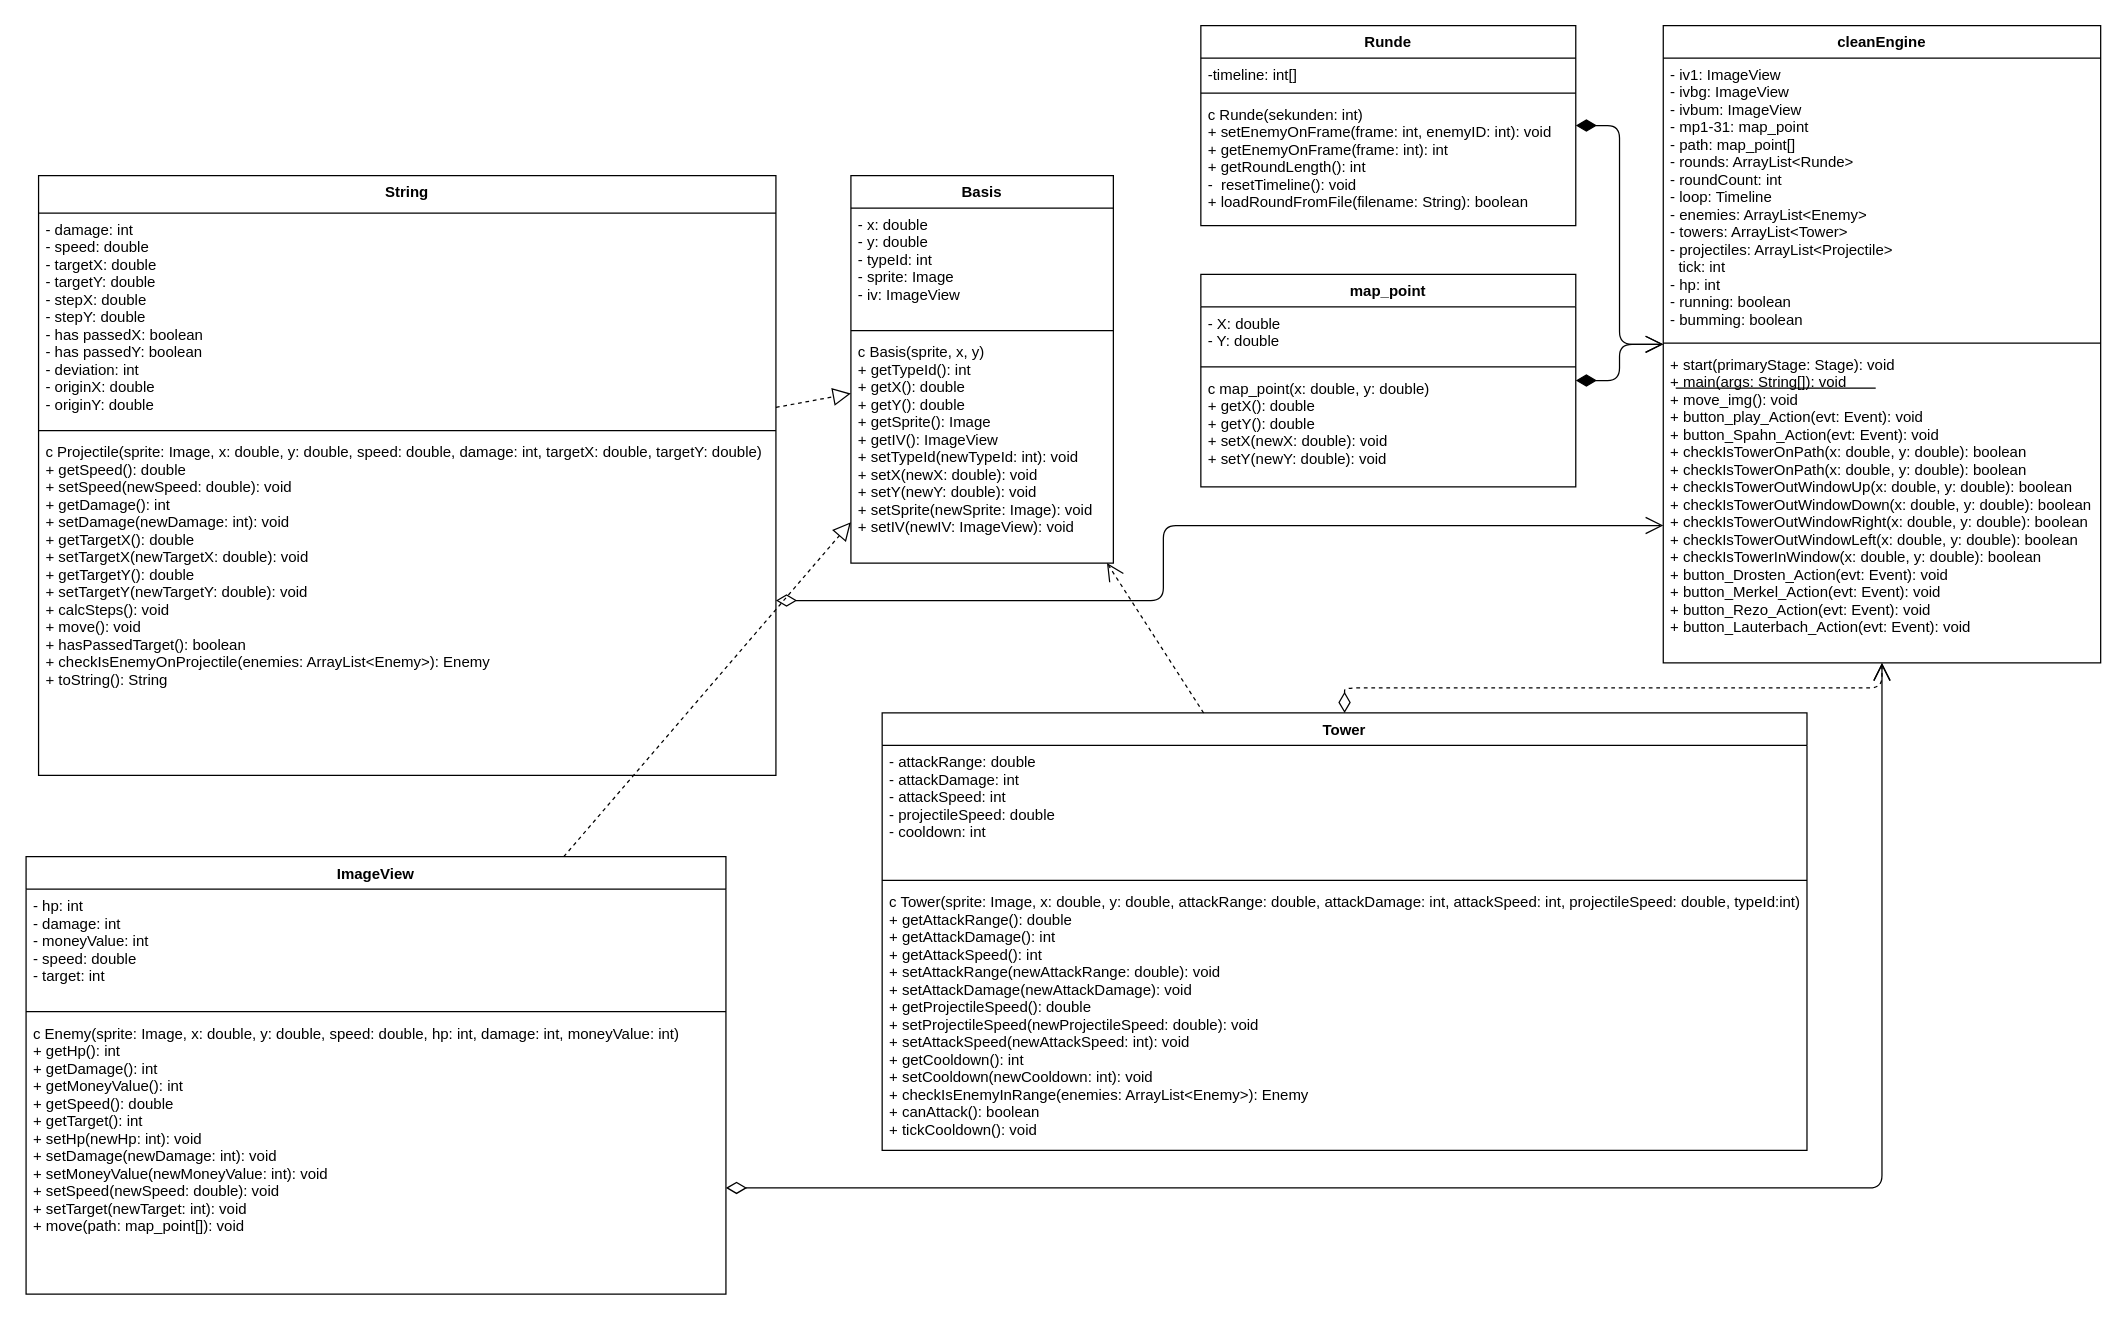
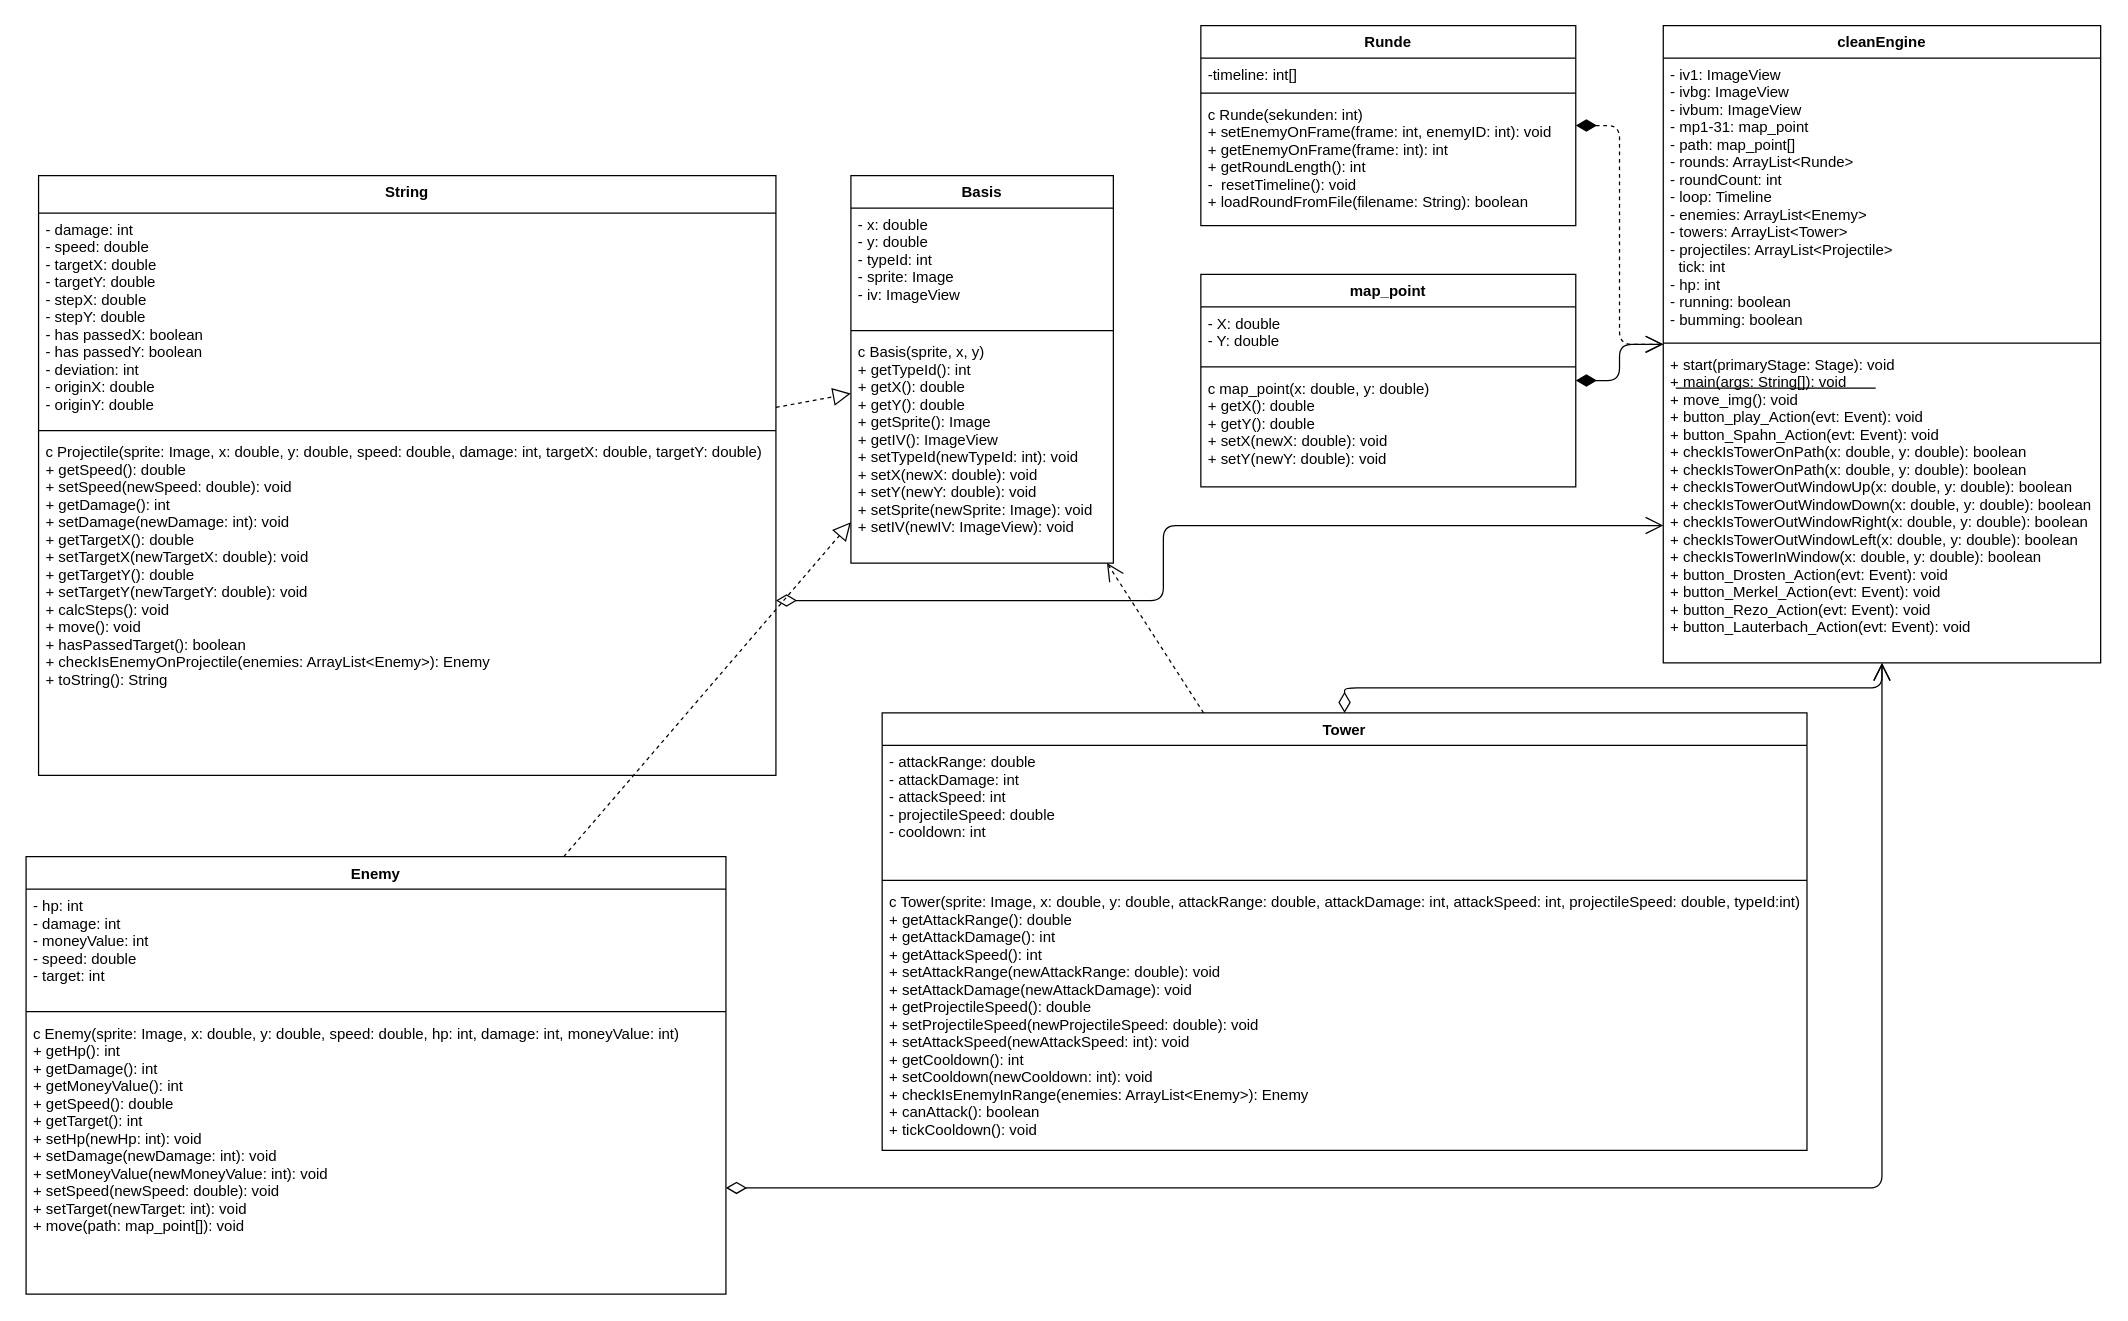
- <mxCell id="38" value="" style="endArrow=open;html=1;endSize=12;startArrow=diamondThin;startSize=14;startFill=1;edgeStyle=orthogonalEdgeStyle;align=left;verticalAlign=bottom;" edge="1" parent="1" source="26" target="6"><mxGeometry x="-1" y="3" relative="1" as="geometry"><mxPoint x="1280" y="170" as="sourcePoint" /><mxPoint x="1440" y="170" as="targetPoint" /></mxGeometry></mxCell>
+ <mxCell id="38" value="" style="endArrow=open;html=1;endSize=12;startArrow=diamondThin;startSize=14;startFill=1;edgeStyle=orthogonalEdgeStyle;align=left;verticalAlign=bottom;dashed=1;" edge="1" parent="1" source="26" target="6"><mxGeometry x="-1" y="3" relative="1" as="geometry"><mxPoint x="1280" y="170" as="sourcePoint" /><mxPoint x="1440" y="170" as="targetPoint" /></mxGeometry></mxCell>
- <mxCell id="36" value="" style="endArrow=open;html=1;endSize=12;startArrow=diamondThin;startSize=14;startFill=0;edgeStyle=orthogonalEdgeStyle;align=left;verticalAlign=bottom;dashed=1;" edge="1" parent="1" source="11" target="6"><mxGeometry x="-1" y="3" relative="1" as="geometry"><mxPoint x="1110" y="490" as="sourcePoint" /><mxPoint x="1270" y="490" as="targetPoint" /></mxGeometry></mxCell>
+ <mxCell id="36" value="" style="endArrow=open;html=1;endSize=12;startArrow=diamondThin;startSize=14;startFill=0;edgeStyle=orthogonalEdgeStyle;align=left;verticalAlign=bottom;" edge="1" parent="1" source="11" target="6"><mxGeometry x="-1" y="3" relative="1" as="geometry"><mxPoint x="1110" y="490" as="sourcePoint" /><mxPoint x="1270" y="490" as="targetPoint" /></mxGeometry></mxCell>
- <mxCell id="16" value="ImageView" style="swimlane;fontStyle=1;align=center;verticalAlign=top;childLayout=stackLayout;horizontal=1;startSize=26;horizontalStack=0;resizeParent=1;resizeParentMax=0;resizeLast=0;collapsible=1;marginBottom=0;" vertex="1" parent="1"><mxGeometry x="20" y="685" width="560" height="350" as="geometry" /></mxCell>
+ <mxCell id="16" value="Enemy" style="swimlane;fontStyle=1;align=center;verticalAlign=top;childLayout=stackLayout;horizontal=1;startSize=26;horizontalStack=0;resizeParent=1;resizeParentMax=0;resizeLast=0;collapsible=1;marginBottom=0;" vertex="1" parent="1"><mxGeometry x="20" y="685" width="560" height="350" as="geometry" /></mxCell>
